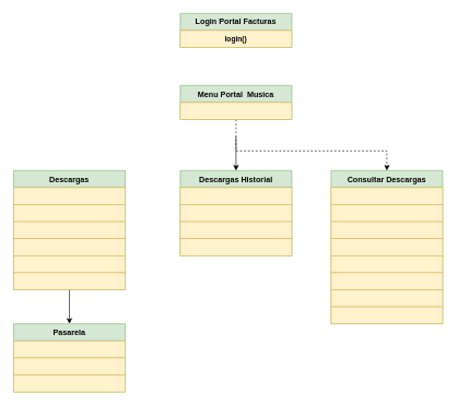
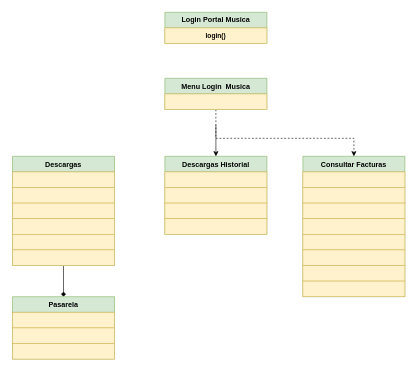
- <mxCell id="32" value="Login Portal Facturas" style="swimlane;fontStyle=1;childLayout=stackLayout;horizontal=1;startSize=26;horizontalStack=0;resizeParent=1;resizeParentMax=0;resizeLast=0;collapsible=1;marginBottom=0;strokeColor=#82b366;fillColor=#d5e8d4;whiteSpace=wrap;" parent="1" vertex="1"><mxGeometry x="274" y="20" width="170" height="52" as="geometry" /></mxCell>
+ <mxCell id="32" value="Login Portal Musica" style="swimlane;fontStyle=1;childLayout=stackLayout;horizontal=1;startSize=26;horizontalStack=0;resizeParent=1;resizeParentMax=0;resizeLast=0;collapsible=1;marginBottom=0;strokeColor=#82b366;fillColor=#d5e8d4;whiteSpace=wrap;" parent="1" vertex="1"><mxGeometry x="274" y="20" width="170" height="52" as="geometry" /></mxCell>
- <mxCell id="25" value="Menu Portal  Musica" style="swimlane;fontStyle=1;childLayout=stackLayout;horizontal=1;startSize=26;horizontalStack=0;resizeParent=1;resizeParentMax=0;resizeLast=0;collapsible=1;marginBottom=0;strokeColor=#82b366;fillColor=#d5e8d4;" parent="1" vertex="1"><mxGeometry x="274" y="130" width="170" height="52" as="geometry" /></mxCell>
+ <mxCell id="25" value="Menu Login  Musica" style="swimlane;fontStyle=1;childLayout=stackLayout;horizontal=1;startSize=26;horizontalStack=0;resizeParent=1;resizeParentMax=0;resizeLast=0;collapsible=1;marginBottom=0;strokeColor=#82b366;fillColor=#d5e8d4;" parent="1" vertex="1"><mxGeometry x="274" y="130" width="170" height="52" as="geometry" /></mxCell>
- <mxCell id="15" value="Consultar Descargas" style="swimlane;fontStyle=1;childLayout=stackLayout;horizontal=1;startSize=26;horizontalStack=0;resizeParent=1;resizeParentMax=0;resizeLast=0;collapsible=1;marginBottom=0;strokeColor=#82b366;fillColor=#d5e8d4;" parent="1" vertex="1"><mxGeometry x="504" y="260" width="170" height="234" as="geometry" /></mxCell>
+ <mxCell id="15" value="Consultar Facturas" style="swimlane;fontStyle=1;childLayout=stackLayout;horizontal=1;startSize=26;horizontalStack=0;resizeParent=1;resizeParentMax=0;resizeLast=0;collapsible=1;marginBottom=0;strokeColor=#82b366;fillColor=#d5e8d4;" parent="1" vertex="1"><mxGeometry x="504" y="260" width="170" height="234" as="geometry" /></mxCell>
- <mxCell id="2" style="edgeStyle=orthogonalEdgeStyle;rounded=0;orthogonalLoop=1;jettySize=auto;html=1;" parent="1" source="3" target="28" edge="1"><mxGeometry relative="1" as="geometry" /></mxCell>
+ <mxCell id="2" style="edgeStyle=orthogonalEdgeStyle;rounded=0;orthogonalLoop=1;jettySize=auto;html=1;endArrow=diamond;" parent="1" source="3" target="28" edge="1"><mxGeometry relative="1" as="geometry" /></mxCell>
